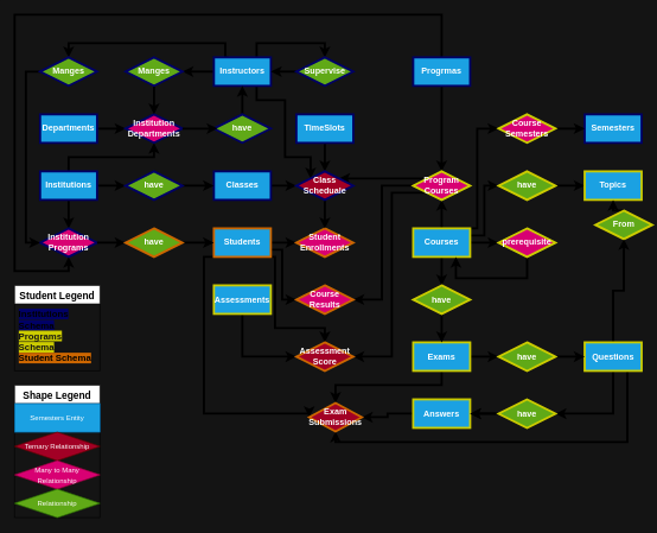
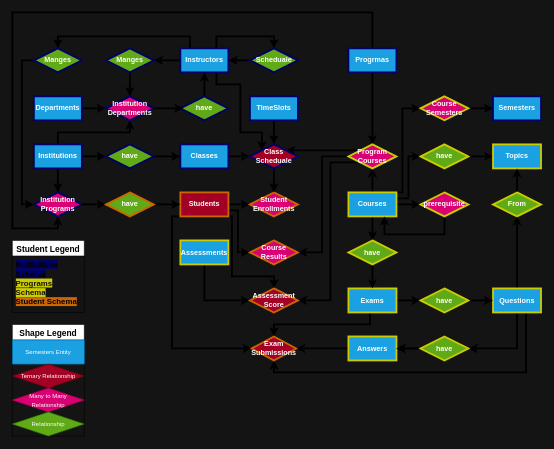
- <mxCell id="77" value="Supervise" style="rhombus;whiteSpace=wrap;html=1;fillColor=#60a917;fontColor=#ffffff;strokeColor=#000066;strokeWidth=3;fontSize=12;fontStyle=1" parent="1" vertex="1"><mxGeometry x="415.89" y="80" width="80" height="40" as="geometry" /></mxCell>
+ <mxCell id="77" value="Scheduale" style="rhombus;whiteSpace=wrap;html=1;fillColor=#60a917;fontColor=#ffffff;strokeColor=#000066;strokeWidth=3;fontSize=12;fontStyle=1" parent="1" vertex="1"><mxGeometry x="415.89" y="80" width="80" height="40" as="geometry" /></mxCell>
- <mxCell id="44" value="From" style="rhombus;whiteSpace=wrap;html=1;fillColor=#60a917;fontColor=#ffffff;strokeColor=#CCCC00;strokeWidth=3;fontSize=12;fontStyle=1" parent="1" vertex="1"><mxGeometry x="835.89" y="295" width="80" height="40" as="geometry" /></mxCell>
+ <mxCell id="44" value="From" style="rhombus;whiteSpace=wrap;html=1;fillColor=#60a917;fontColor=#ffffff;strokeColor=#CCCC00;strokeWidth=3;fontSize=12;fontStyle=1" parent="1" vertex="1"><mxGeometry x="820.89" y="320" width="80" height="40" as="geometry" /></mxCell>
- <mxCell id="10" value="Students" style="rounded=0;whiteSpace=wrap;html=1;fillColor=#1ba1e2;fontColor=#ffffff;strokeColor=#CC6600;strokeWidth=3;fontSize=12;fontStyle=1" parent="1" vertex="1"><mxGeometry x="300" y="320" width="80" height="40" as="geometry" /></mxCell>
+ <mxCell id="10" value="Students" style="rounded=0;whiteSpace=wrap;html=1;fillColor=#a20025;fontColor=#ffffff;strokeColor=#CC6600;strokeWidth=3;fontSize=12;fontStyle=1;" parent="1" vertex="1"><mxGeometry x="300" y="320" width="80" height="40" as="geometry" /></mxCell>
- <mxCell id="49" value="Exam&lt;br style=&quot;font-size: 12px;&quot;&gt;Submissions" style="rhombus;whiteSpace=wrap;html=1;fillColor=#a20025;fontColor=#ffffff;strokeColor=#CC6600;strokeWidth=3;rounded=0;shadow=0;fontSize=12;fontStyle=1" parent="1" vertex="1"><mxGeometry x="433.89" y="565" width="74" height="40" as="geometry" /></mxCell>
+ <mxCell id="49" value="Exam&lt;br style=&quot;font-size: 12px;&quot;&gt;Submissions" style="rhombus;whiteSpace=wrap;html=1;fillColor=#a20025;fontColor=#ffffff;strokeColor=#CC6600;strokeWidth=3;rounded=0;shadow=0;fontSize=12;fontStyle=1" parent="1" vertex="1"><mxGeometry x="418.89" y="560" width="74" height="40" as="geometry" /></mxCell>
